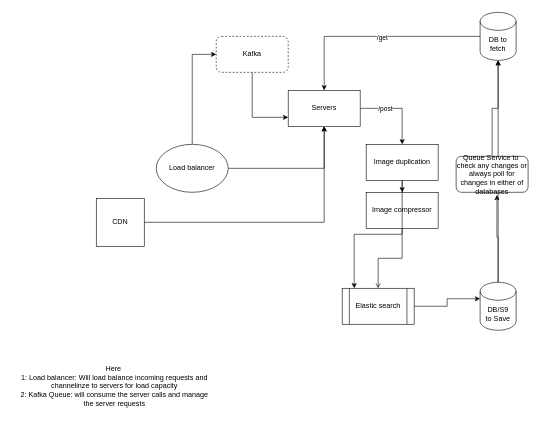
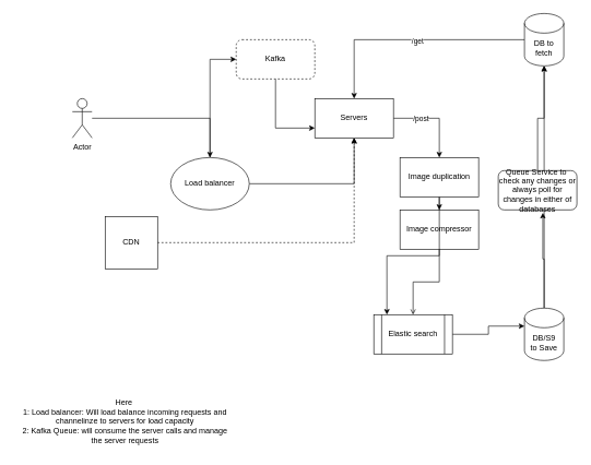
+ <mxCell id="3" value="Actor" style="shape=umlActor;verticalLabelPosition=bottom;verticalAlign=top;html=1;outlineConnect=0;" parent="1" vertex="1"><mxGeometry x="110" y="150" width="30" height="60" as="geometry" /></mxCell>
+ <mxCell id="2" style="edgeStyle=orthogonalEdgeStyle;rounded=0;orthogonalLoop=1;jettySize=auto;html=1;" parent="1" source="3" target="6" edge="1"><mxGeometry relative="1" as="geometry" /></mxCell>
- <mxCell id="15" style="edgeStyle=orthogonalEdgeStyle;rounded=0;orthogonalLoop=1;jettySize=auto;html=1;entryX=0.5;entryY=1;entryDx=0;entryDy=0;" parent="1" source="16" target="12" edge="1"><mxGeometry relative="1" as="geometry" /></mxCell>
+ <mxCell id="15" style="edgeStyle=orthogonalEdgeStyle;rounded=0;orthogonalLoop=1;jettySize=auto;html=1;entryX=0.5;entryY=1;entryDx=0;entryDy=0;dashed=1;" parent="1" source="16" target="12" edge="1"><mxGeometry relative="1" as="geometry" /></mxCell>
